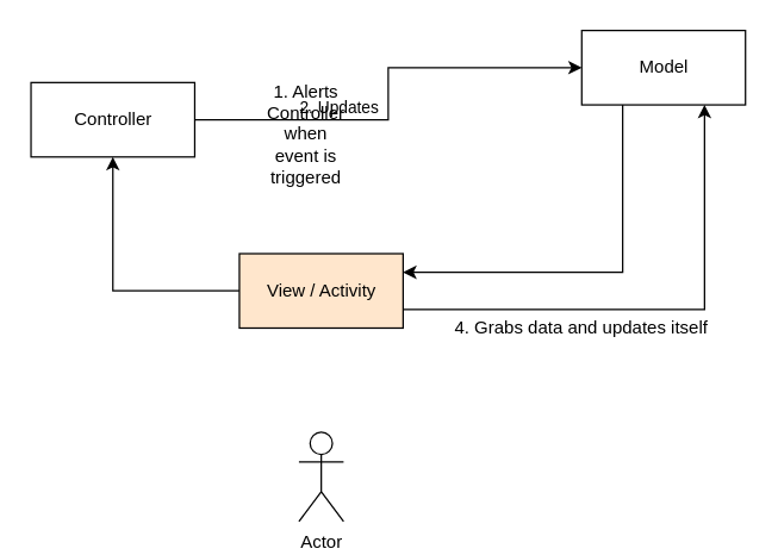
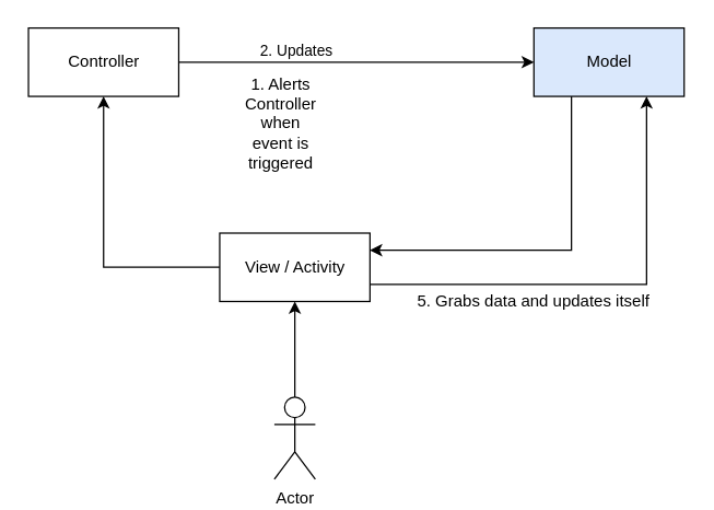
- <mxCell id="9" value="Model" style="html=1;align=center;" vertex="1" parent="1"><mxGeometry x="390" y="20" width="110" height="50" as="geometry" /></mxCell>
+ <mxCell id="9" value="Model" style="html=1;align=center;fillColor=#dae8fc;" vertex="1" parent="1"><mxGeometry x="390" y="20" width="110" height="50" as="geometry" /></mxCell>
- <mxCell id="4" value="Controller" style="html=1;align=center;" vertex="1" parent="1"><mxGeometry x="20" y="55" width="110" height="50" as="geometry" /></mxCell>
+ <mxCell id="4" value="Controller" style="html=1;align=center;" vertex="1" parent="1"><mxGeometry x="20" y="20" width="110" height="50" as="geometry" /></mxCell>
- <mxCell id="7" value="View / Activity" style="html=1;align=center;fillColor=#ffe6cc;" vertex="1" parent="1"><mxGeometry x="160" y="170" width="110" height="50" as="geometry" /></mxCell>
+ <mxCell id="7" value="View / Activity" style="html=1;align=center;" vertex="1" parent="1"><mxGeometry x="160" y="170" width="110" height="50" as="geometry" /></mxCell>
- <mxCell id="13" value="4. Grabs data and updates itself" style="text;html=1;strokeColor=none;fillColor=none;align=center;verticalAlign=middle;whiteSpace=wrap;rounded=0;" vertex="1" parent="1"><mxGeometry x="280" y="210" width="220" height="20" as="geometry" /></mxCell>
+ <mxCell id="13" value="5. Grabs data and updates itself" style="text;html=1;strokeColor=none;fillColor=none;align=center;verticalAlign=middle;whiteSpace=wrap;rounded=0;" vertex="1" parent="1"><mxGeometry x="280" y="210" width="220" height="20" as="geometry" /></mxCell>
+ <mxCell id="10" style="edgeStyle=orthogonalEdgeStyle;rounded=0;orthogonalLoop=1;jettySize=auto;html=1;exitX=0.5;exitY=0;exitDx=0;exitDy=0;exitPerimeter=0;entryX=0.5;entryY=1;entryDx=0;entryDy=0;" edge="1" parent="1" source="11" target="7"><mxGeometry relative="1" as="geometry" /></mxCell>
